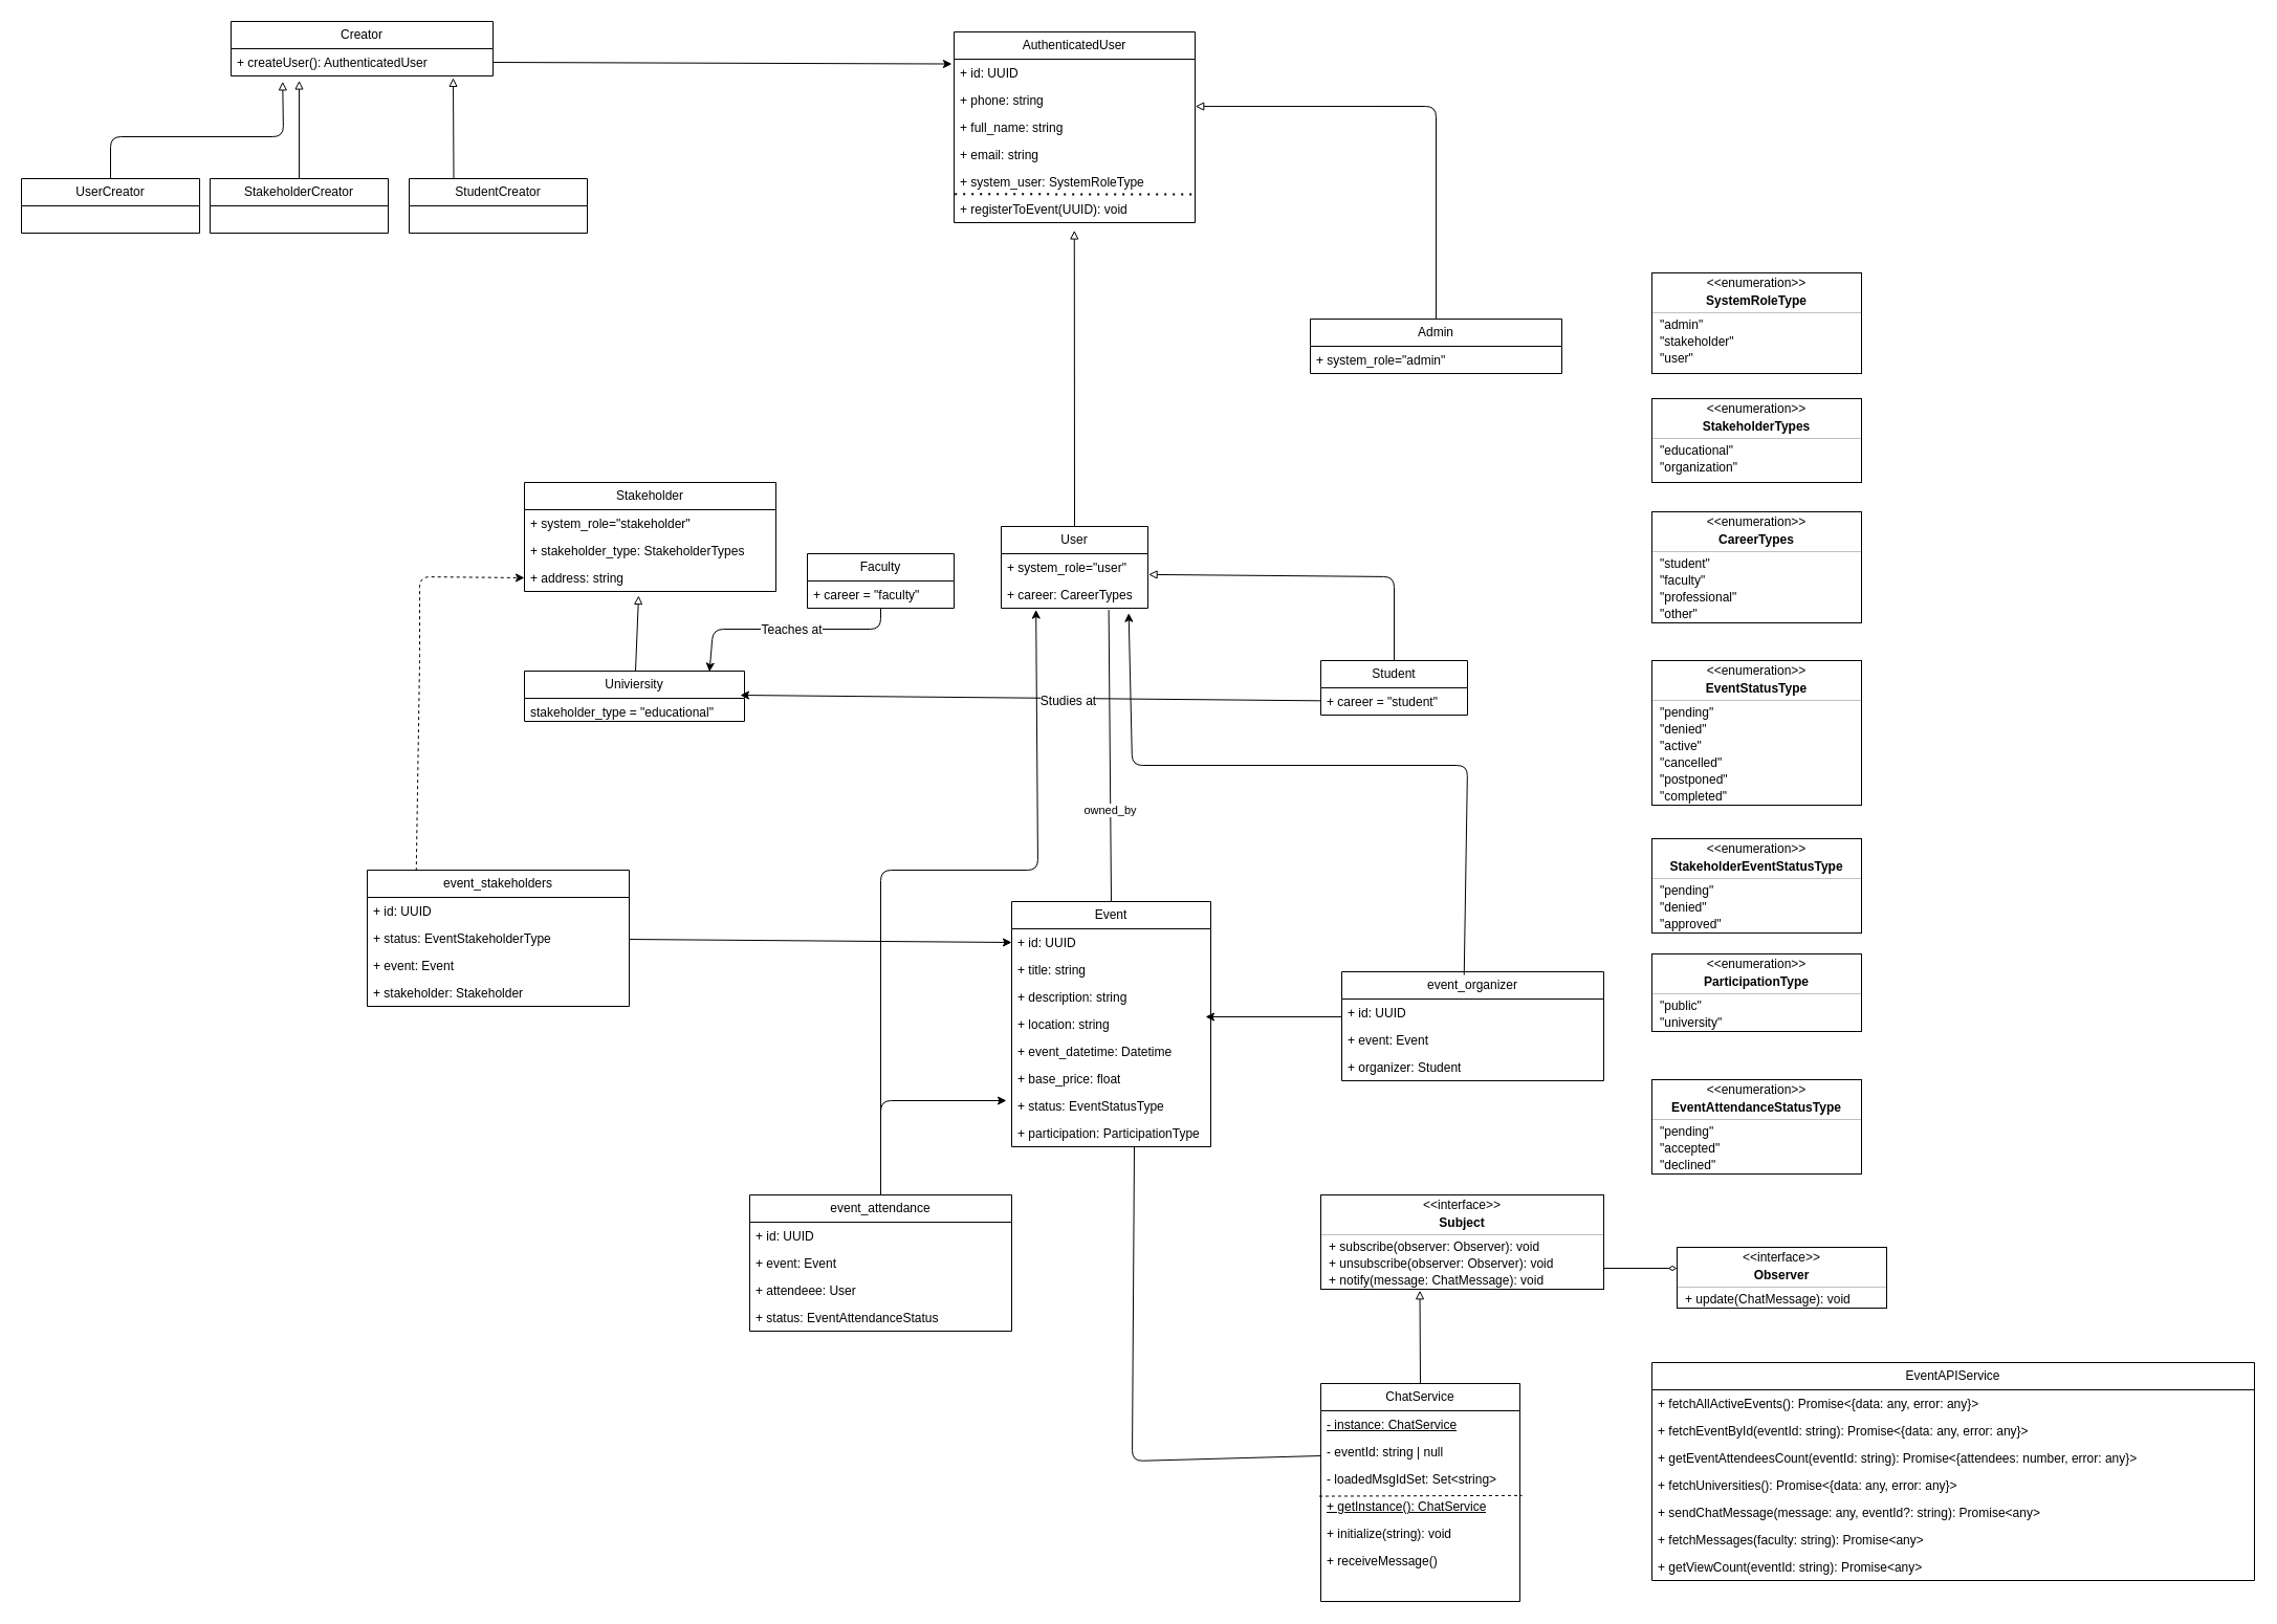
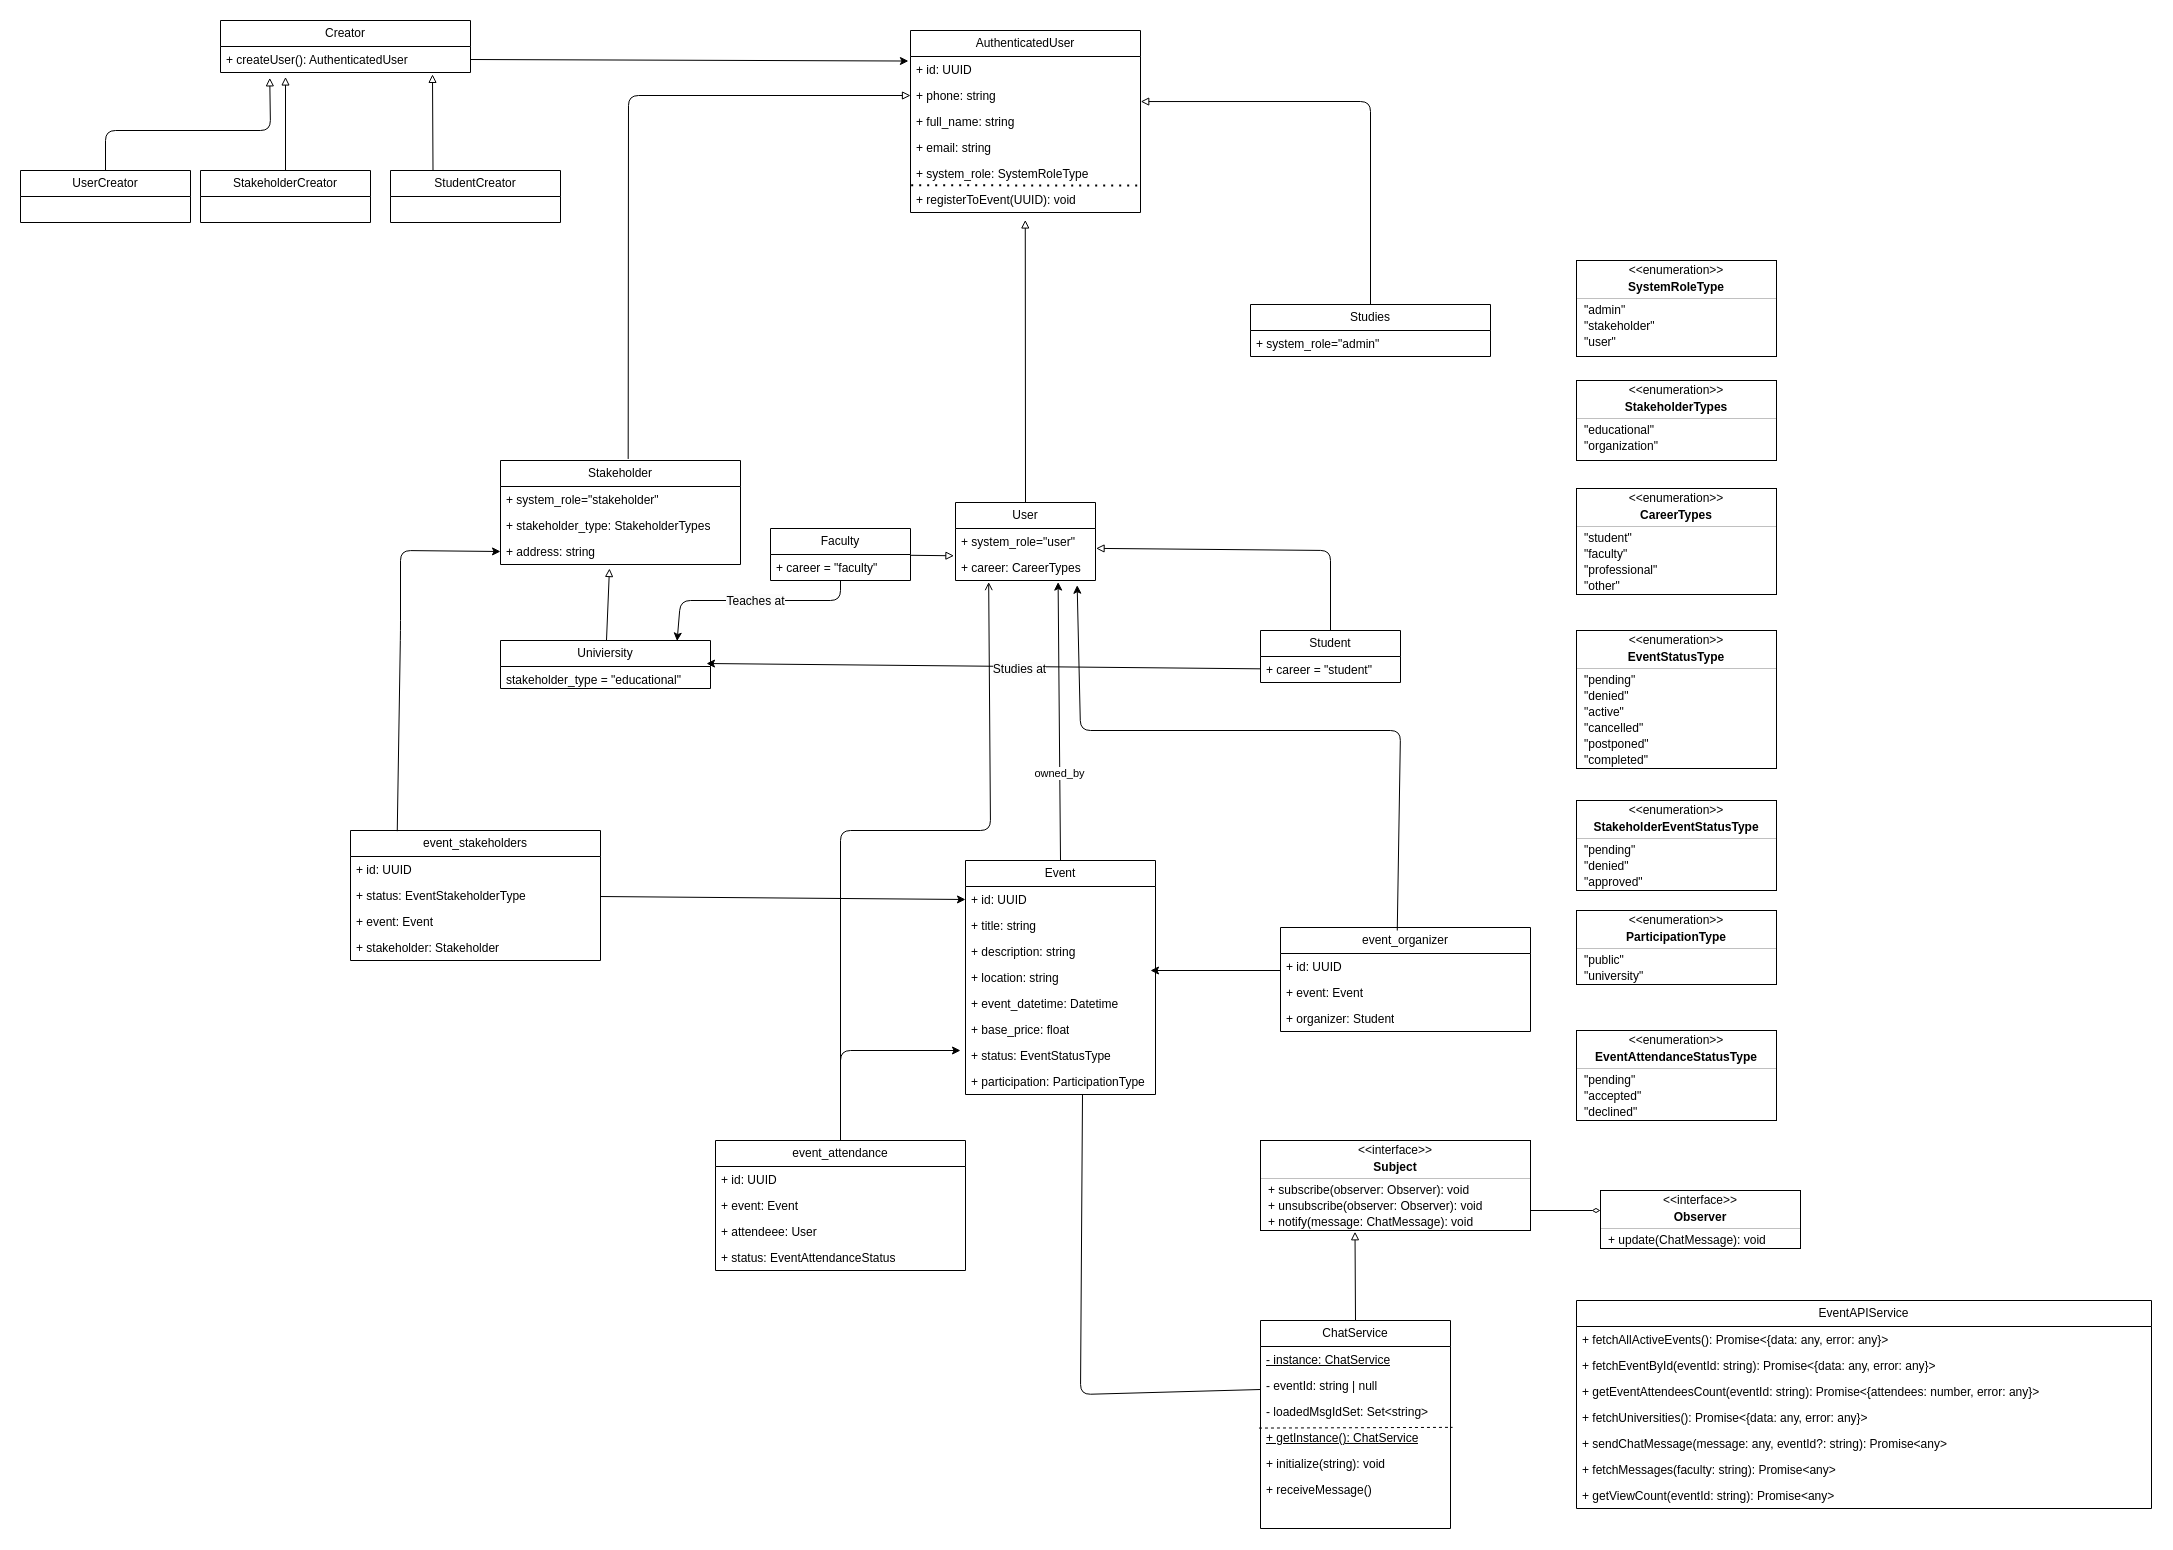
+ <mxCell id="2" style="edgeStyle=none;html=1;endArrow=block;endFill=0;exitX=0.532;exitY=-0.015;exitDx=0;exitDy=0;exitPerimeter=0;entryX=0;entryY=0.5;entryDx=0;entryDy=0;" parent="1" source="3" target="9" edge="1"><mxGeometry relative="1" as="geometry"><Array as="points"><mxPoint x="628" y="95" /></Array></mxGeometry></mxCell>
- <mxCell id="12" value="+ system_user: SystemRoleType" style="text;strokeColor=none;fillColor=none;align=left;verticalAlign=top;spacingLeft=4;spacingRight=4;overflow=hidden;rotatable=0;points=[[0,0.5],[1,0.5]];portConstraint=eastwest;whiteSpace=wrap;html=1;" parent="7" vertex="1"><mxGeometry y="130" width="230" height="26" as="geometry" /></mxCell>
+ <mxCell id="12" value="+ system_role: SystemRoleType" style="text;strokeColor=none;fillColor=none;align=left;verticalAlign=top;spacingLeft=4;spacingRight=4;overflow=hidden;rotatable=0;points=[[0,0.5],[1,0.5]];portConstraint=eastwest;whiteSpace=wrap;html=1;" parent="7" vertex="1"><mxGeometry y="130" width="230" height="26" as="geometry" /></mxCell>
- <mxCell id="56" value="Admin" style="swimlane;fontStyle=0;childLayout=stackLayout;horizontal=1;startSize=26;fillColor=none;horizontalStack=0;resizeParent=1;resizeParentMax=0;resizeLast=0;collapsible=1;marginBottom=0;whiteSpace=wrap;html=1;" parent="1" vertex="1"><mxGeometry x="1250" y="304" width="240" height="52" as="geometry" /></mxCell>
+ <mxCell id="56" value="Studies" style="swimlane;fontStyle=0;childLayout=stackLayout;horizontal=1;startSize=26;fillColor=none;horizontalStack=0;resizeParent=1;resizeParentMax=0;resizeLast=0;collapsible=1;marginBottom=0;whiteSpace=wrap;html=1;" parent="1" vertex="1"><mxGeometry x="1250" y="304" width="240" height="52" as="geometry" /></mxCell>
+ <mxCell id="54" style="edgeStyle=none;html=1;entryX=-0.011;entryY=0.049;entryDx=0;entryDy=0;entryPerimeter=0;endArrow=block;endFill=0;" parent="1" source="50" target="33" edge="1"><mxGeometry relative="1" as="geometry" /></mxCell>
- <mxCell id="67" style="edgeStyle=none;html=1;exitX=0.5;exitY=0;exitDx=0;exitDy=0;entryX=0.733;entryY=1.061;entryDx=0;entryDy=0;entryPerimeter=0;endArrow=none;" parent="1" source="58" target="33" edge="1"><mxGeometry relative="1" as="geometry" /></mxCell>
+ <mxCell id="67" style="edgeStyle=none;html=1;exitX=0.5;exitY=0;exitDx=0;exitDy=0;entryX=0.733;entryY=1.061;entryDx=0;entryDy=0;entryPerimeter=0;" parent="1" source="58" target="33" edge="1"><mxGeometry relative="1" as="geometry" /></mxCell>
- <mxCell id="105" style="edgeStyle=none;html=1;entryX=0.237;entryY=1.061;entryDx=0;entryDy=0;entryPerimeter=0;exitX=0.5;exitY=0;exitDx=0;exitDy=0;" parent="1" source="99" target="33" edge="1"><mxGeometry relative="1" as="geometry"><Array as="points"><mxPoint x="840" y="830" /><mxPoint x="990" y="830" /></Array></mxGeometry></mxCell>
+ <mxCell id="105" style="edgeStyle=none;html=1;entryX=0.237;entryY=1.061;entryDx=0;entryDy=0;entryPerimeter=0;exitX=0.5;exitY=0;exitDx=0;exitDy=0;endArrow=open;" parent="1" source="99" target="33" edge="1"><mxGeometry relative="1" as="geometry"><Array as="points"><mxPoint x="840" y="830" /><mxPoint x="990" y="830" /></Array></mxGeometry></mxCell>
- <mxCell id="92" style="edgeStyle=none;html=1;exitX=0.187;exitY=0.005;exitDx=0;exitDy=0;entryX=0;entryY=0.5;entryDx=0;entryDy=0;exitPerimeter=0;dashed=1;" parent="1" source="69" target="6" edge="1"><mxGeometry relative="1" as="geometry"><Array as="points"><mxPoint x="400" y="630" /><mxPoint x="400" y="550" /></Array></mxGeometry></mxCell>
+ <mxCell id="92" style="edgeStyle=none;html=1;exitX=0.187;exitY=0.005;exitDx=0;exitDy=0;entryX=0;entryY=0.5;entryDx=0;entryDy=0;exitPerimeter=0;" parent="1" source="69" target="6" edge="1"><mxGeometry relative="1" as="geometry"><Array as="points"><mxPoint x="400" y="630" /><mxPoint x="400" y="550" /></Array></mxGeometry></mxCell>
